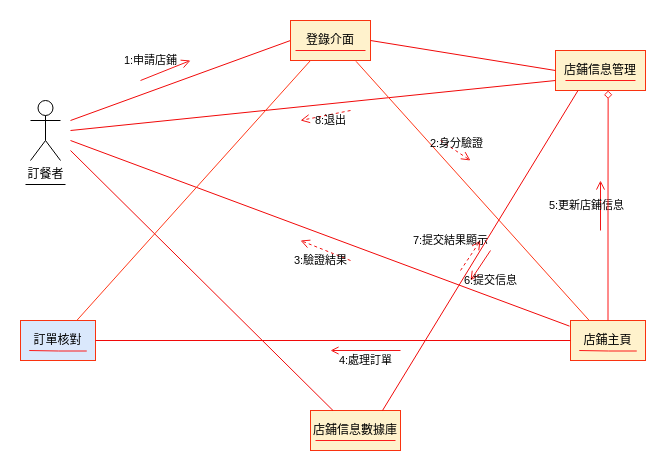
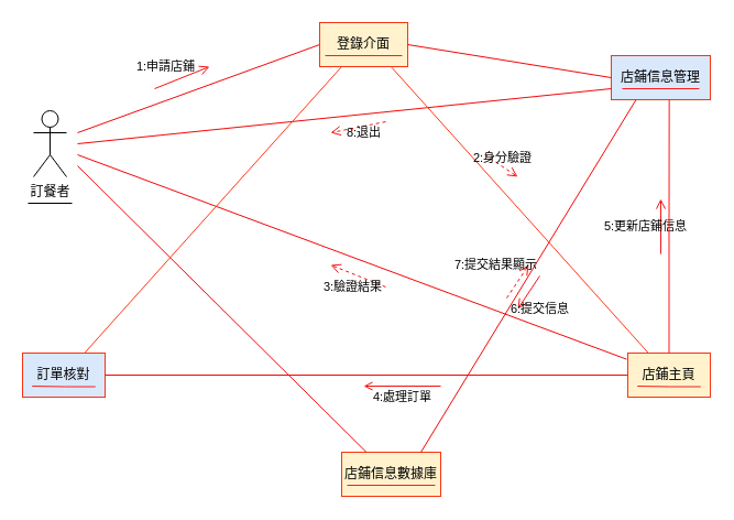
- <mxCell id="3" value="店鋪信息管理" style="rounded=0;whiteSpace=wrap;html=1;fillColor=#fff2cc;strokeColor=#f93310;" vertex="1" parent="1"><mxGeometry x="555" y="50" width="90" height="40" as="geometry" /></mxCell>
+ <mxCell id="3" value="店鋪信息管理" style="rounded=0;whiteSpace=wrap;html=1;fillColor=#dae8fc;strokeColor=#f93310;" vertex="1" parent="1"><mxGeometry x="555" y="50" width="90" height="40" as="geometry" /></mxCell>
- <mxCell id="25" style="edgeStyle=orthogonalEdgeStyle;rounded=0;orthogonalLoop=1;jettySize=auto;html=1;entryX=0.585;entryY=1.001;entryDx=0;entryDy=0;entryPerimeter=0;endArrow=diamond;endFill=0;strokeColor=#fd1717;" edge="1" parent="1" source="6" target="3"><mxGeometry relative="1" as="geometry" /></mxCell>
+ <mxCell id="25" style="edgeStyle=orthogonalEdgeStyle;rounded=0;orthogonalLoop=1;jettySize=auto;html=1;entryX=0.585;entryY=1.001;entryDx=0;entryDy=0;entryPerimeter=0;endArrow=none;endFill=0;strokeColor=#fd1717;" edge="1" parent="1" source="6" target="3"><mxGeometry relative="1" as="geometry" /></mxCell>
